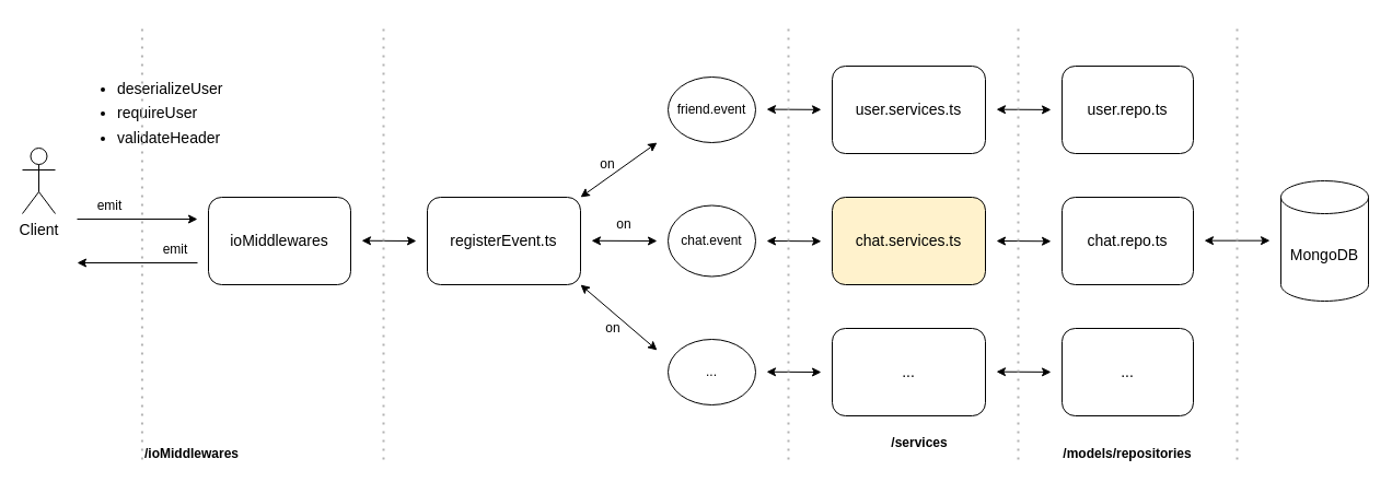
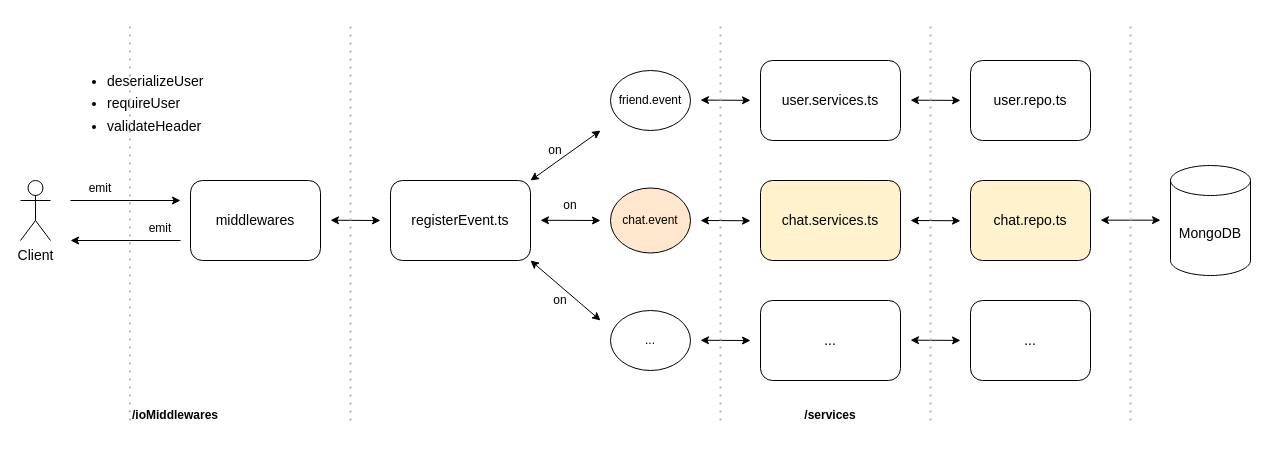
- <mxCell id="3" value="Client" style="shape=umlActor;verticalLabelPosition=bottom;verticalAlign=top;html=1;outlineConnect=0;fontSize=14;" vertex="1" parent="1"><mxGeometry x="20" y="135" width="30" height="60" as="geometry" /></mxCell>
+ <mxCell id="3" value="Client" style="shape=umlActor;verticalLabelPosition=bottom;verticalAlign=top;html=1;outlineConnect=0;fontSize=14;" vertex="1" parent="1"><mxGeometry x="20" y="180" width="30" height="60" as="geometry" /></mxCell>
- <mxCell id="2" value="ioMiddlewares" style="rounded=1;whiteSpace=wrap;html=1;fontSize=14;" vertex="1" parent="1"><mxGeometry x="190" y="180" width="130" height="80" as="geometry" /></mxCell>
+ <mxCell id="2" value="middlewares" style="rounded=1;whiteSpace=wrap;html=1;fontSize=14;" vertex="1" parent="1"><mxGeometry x="190" y="180" width="130" height="80" as="geometry" /></mxCell>
- <mxCell id="24" value="chat.event" style="ellipse;whiteSpace=wrap;html=1;" vertex="1" parent="1"><mxGeometry x="610" y="187.5" width="80" height="65" as="geometry" /></mxCell>
+ <mxCell id="24" value="chat.event" style="ellipse;whiteSpace=wrap;html=1;fillColor=#ffe6cc;" vertex="1" parent="1"><mxGeometry x="610" y="187.5" width="80" height="65" as="geometry" /></mxCell>
- <mxCell id="10" value="chat.repo.ts" style="rounded=1;whiteSpace=wrap;html=1;fontSize=14;" vertex="1" parent="1"><mxGeometry x="970" y="180" width="120" height="80" as="geometry" /></mxCell>
+ <mxCell id="10" value="chat.repo.ts" style="rounded=1;whiteSpace=wrap;html=1;fontSize=14;fillColor=#fff2cc;" vertex="1" parent="1"><mxGeometry x="970" y="180" width="120" height="80" as="geometry" /></mxCell>
- <mxCell id="18" value="&lt;b&gt;/services&lt;/b&gt;" style="text;html=1;strokeColor=none;fillColor=none;align=center;verticalAlign=middle;whiteSpace=wrap;rounded=0;" vertex="1" parent="1"><mxGeometry x="810" y="390" width="60" height="30" as="geometry" /></mxCell>
+ <mxCell id="18" value="&lt;b&gt;/services&lt;/b&gt;" style="text;html=1;strokeColor=none;fillColor=none;align=center;verticalAlign=middle;whiteSpace=wrap;rounded=0;" vertex="1" parent="1"><mxGeometry x="800" y="400" width="60" height="30" as="geometry" /></mxCell>
- <mxCell id="19" value="&lt;b&gt;/models/repositories&lt;/b&gt;" style="text;html=1;strokeColor=none;fillColor=none;align=center;verticalAlign=middle;whiteSpace=wrap;rounded=0;" vertex="1" parent="1"><mxGeometry x="1000" y="400" width="60" height="30" as="geometry" /></mxCell>
